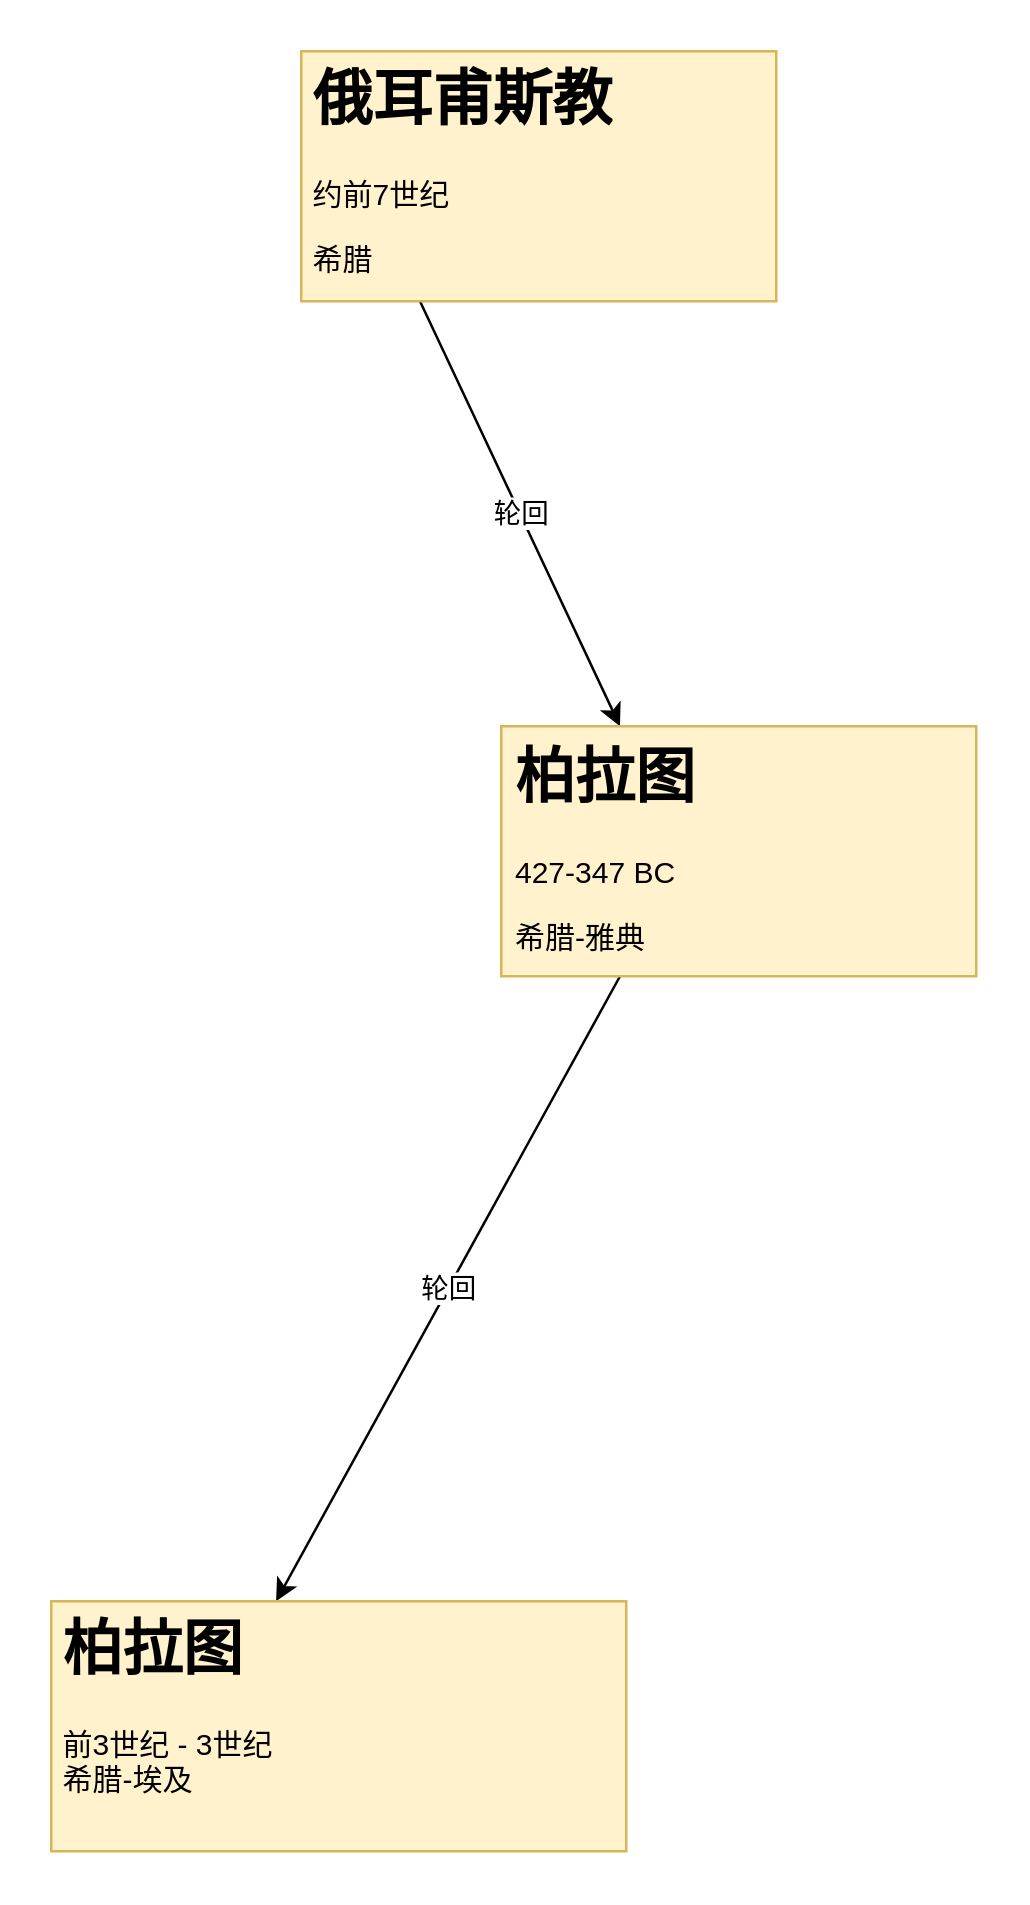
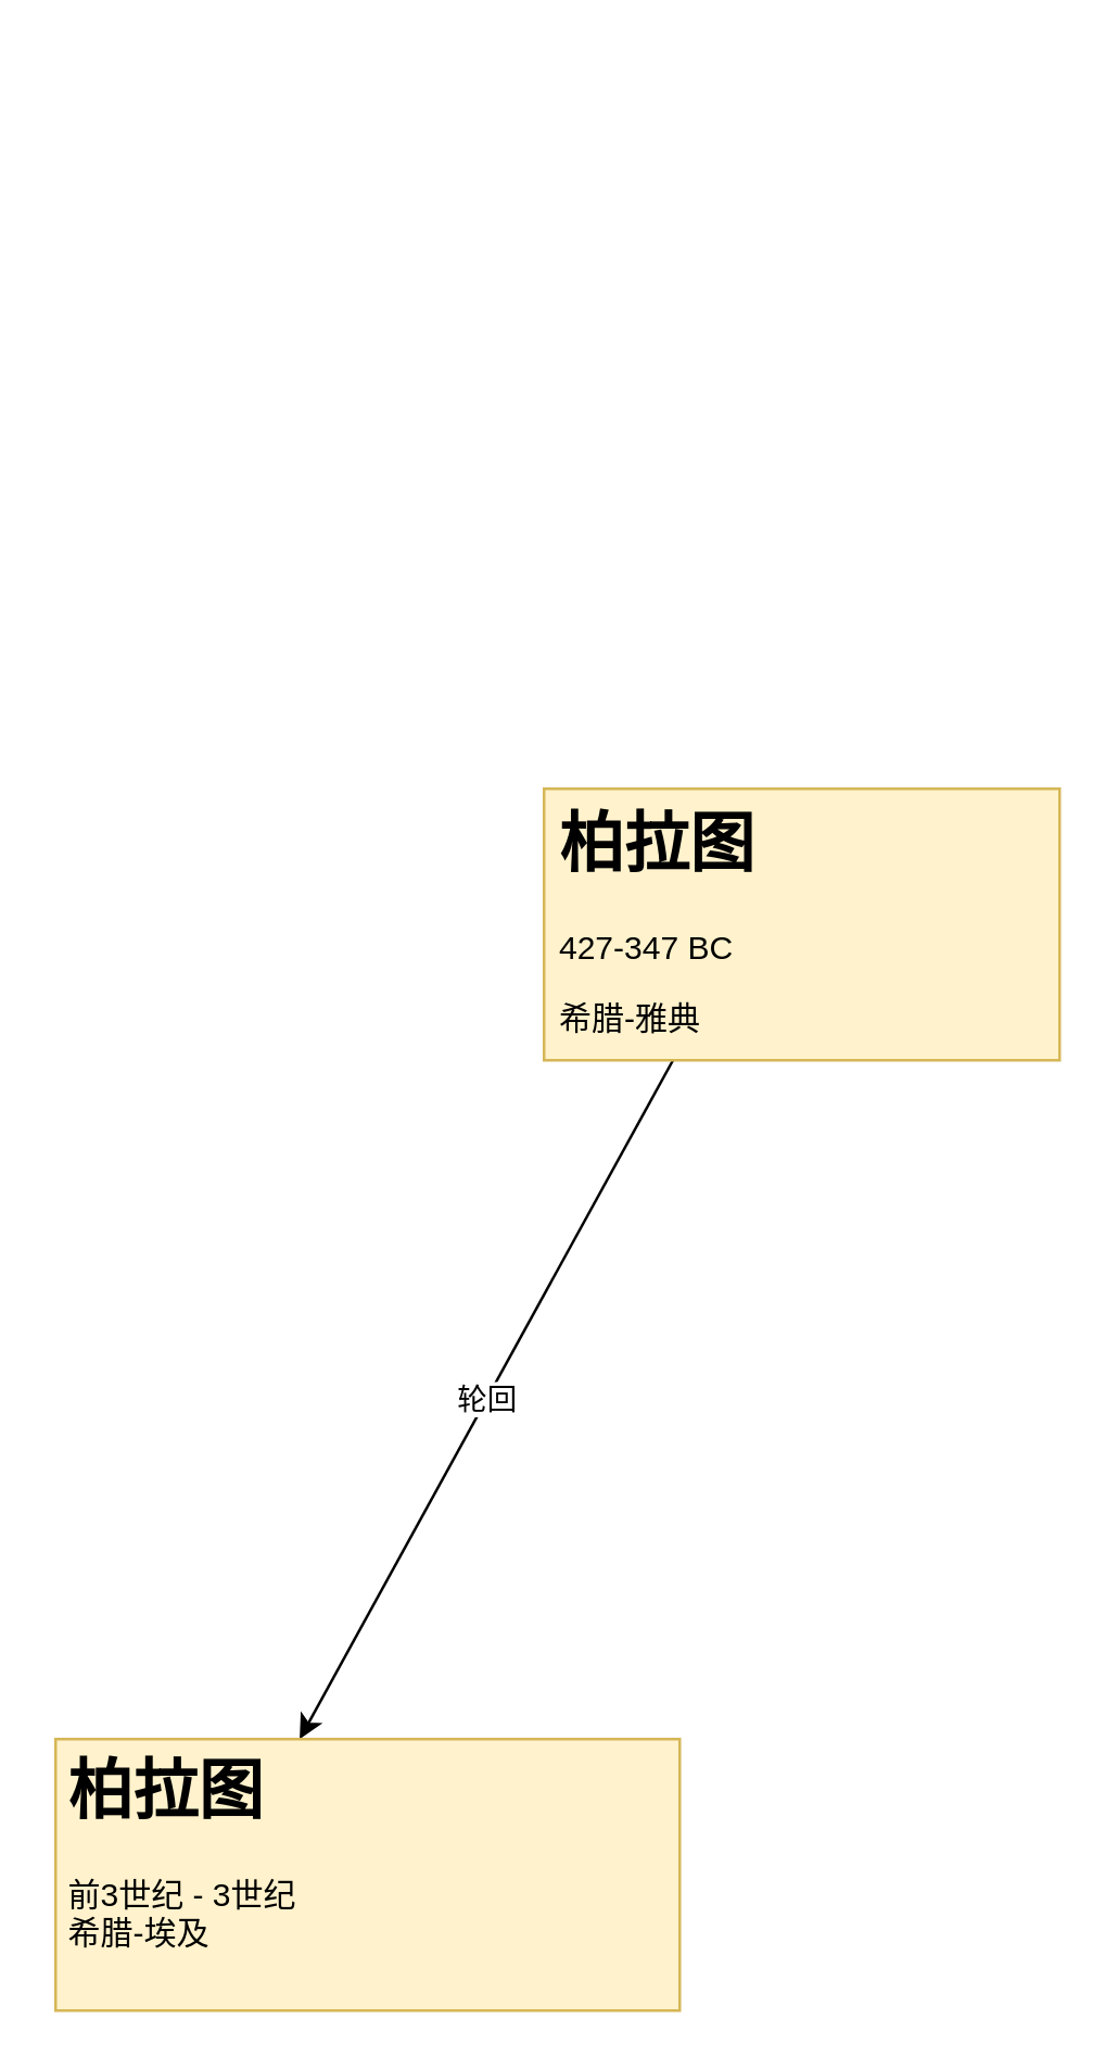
- <mxCell id="5" value="&lt;h1&gt;俄耳甫斯教&lt;/h1&gt;&lt;p&gt;约前7世纪&lt;/p&gt;&lt;p&gt;希腊&lt;/p&gt;" style="text;html=1;strokeColor=#d6b656;fillColor=#fff2cc;spacing=5;spacingTop=-20;whiteSpace=wrap;overflow=hidden;rounded=0;glass=0;" vertex="1" parent="1"><mxGeometry x="120" y="20" width="190" height="100" as="geometry" /></mxCell>
- <mxCell id="2" value="轮回" style="endArrow=classic;html=1;entryX=0.25;entryY=0;entryDx=0;entryDy=0;exitX=0.25;exitY=1;exitDx=0;exitDy=0;" edge="1" parent="1" source="5" target="4"><mxGeometry width="50" height="50" relative="1" as="geometry"><mxPoint x="190" y="130" as="sourcePoint" /><mxPoint x="230" y="260" as="targetPoint" /><Array as="points" /></mxGeometry></mxCell>
